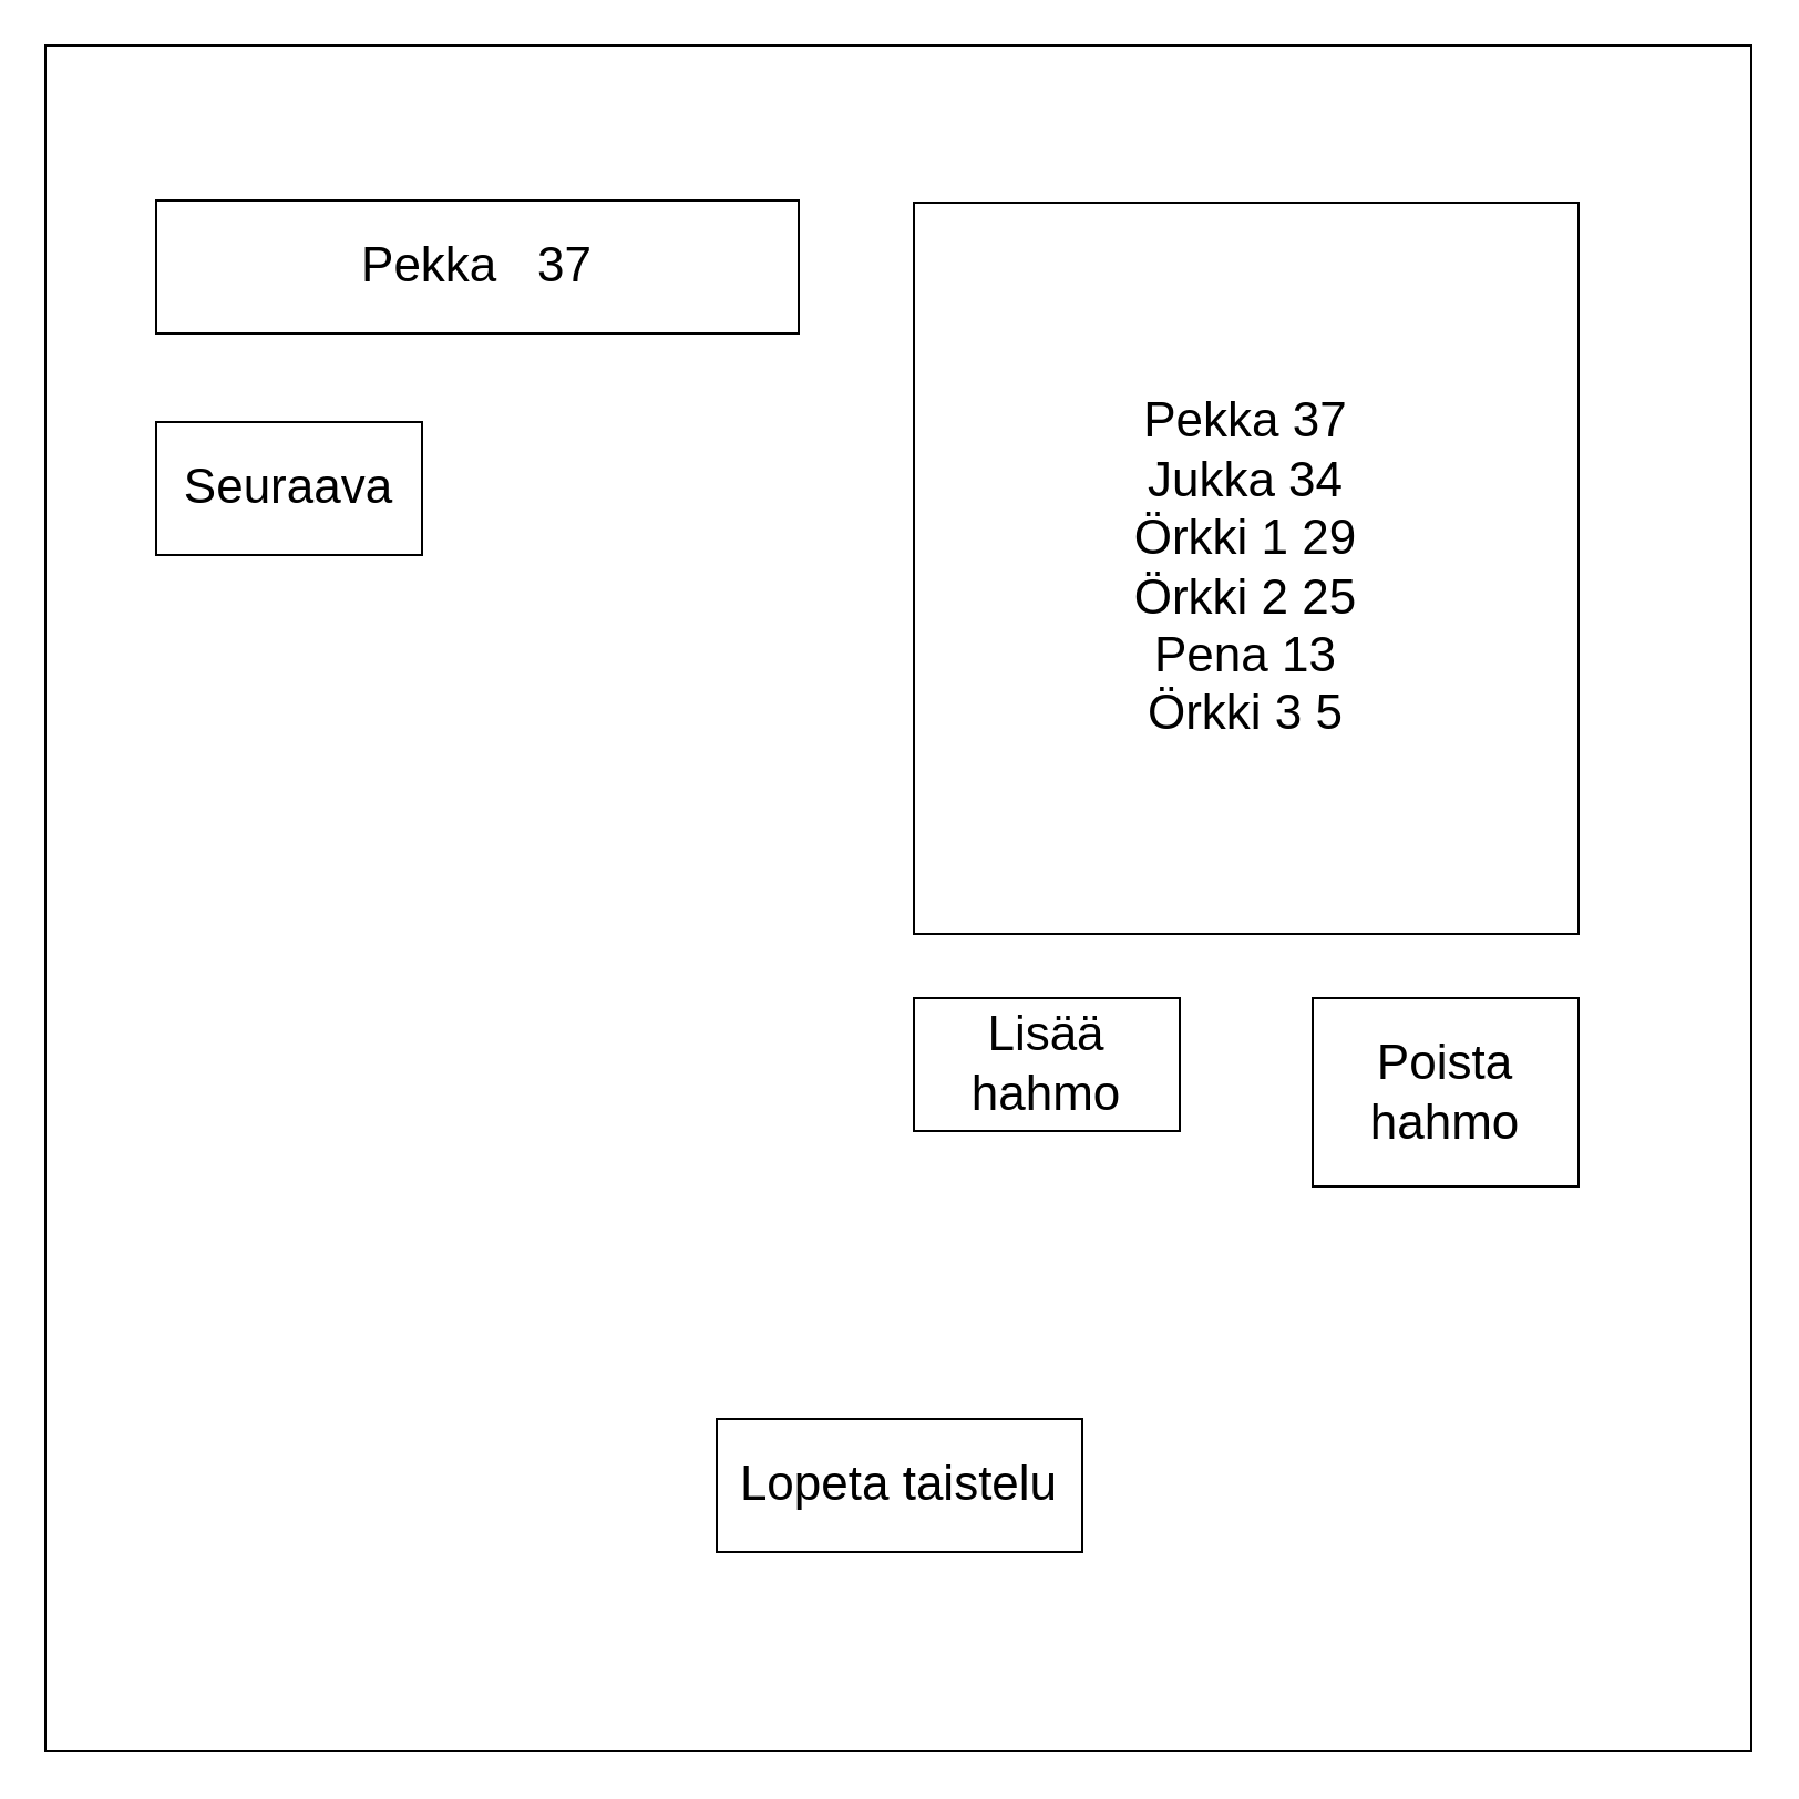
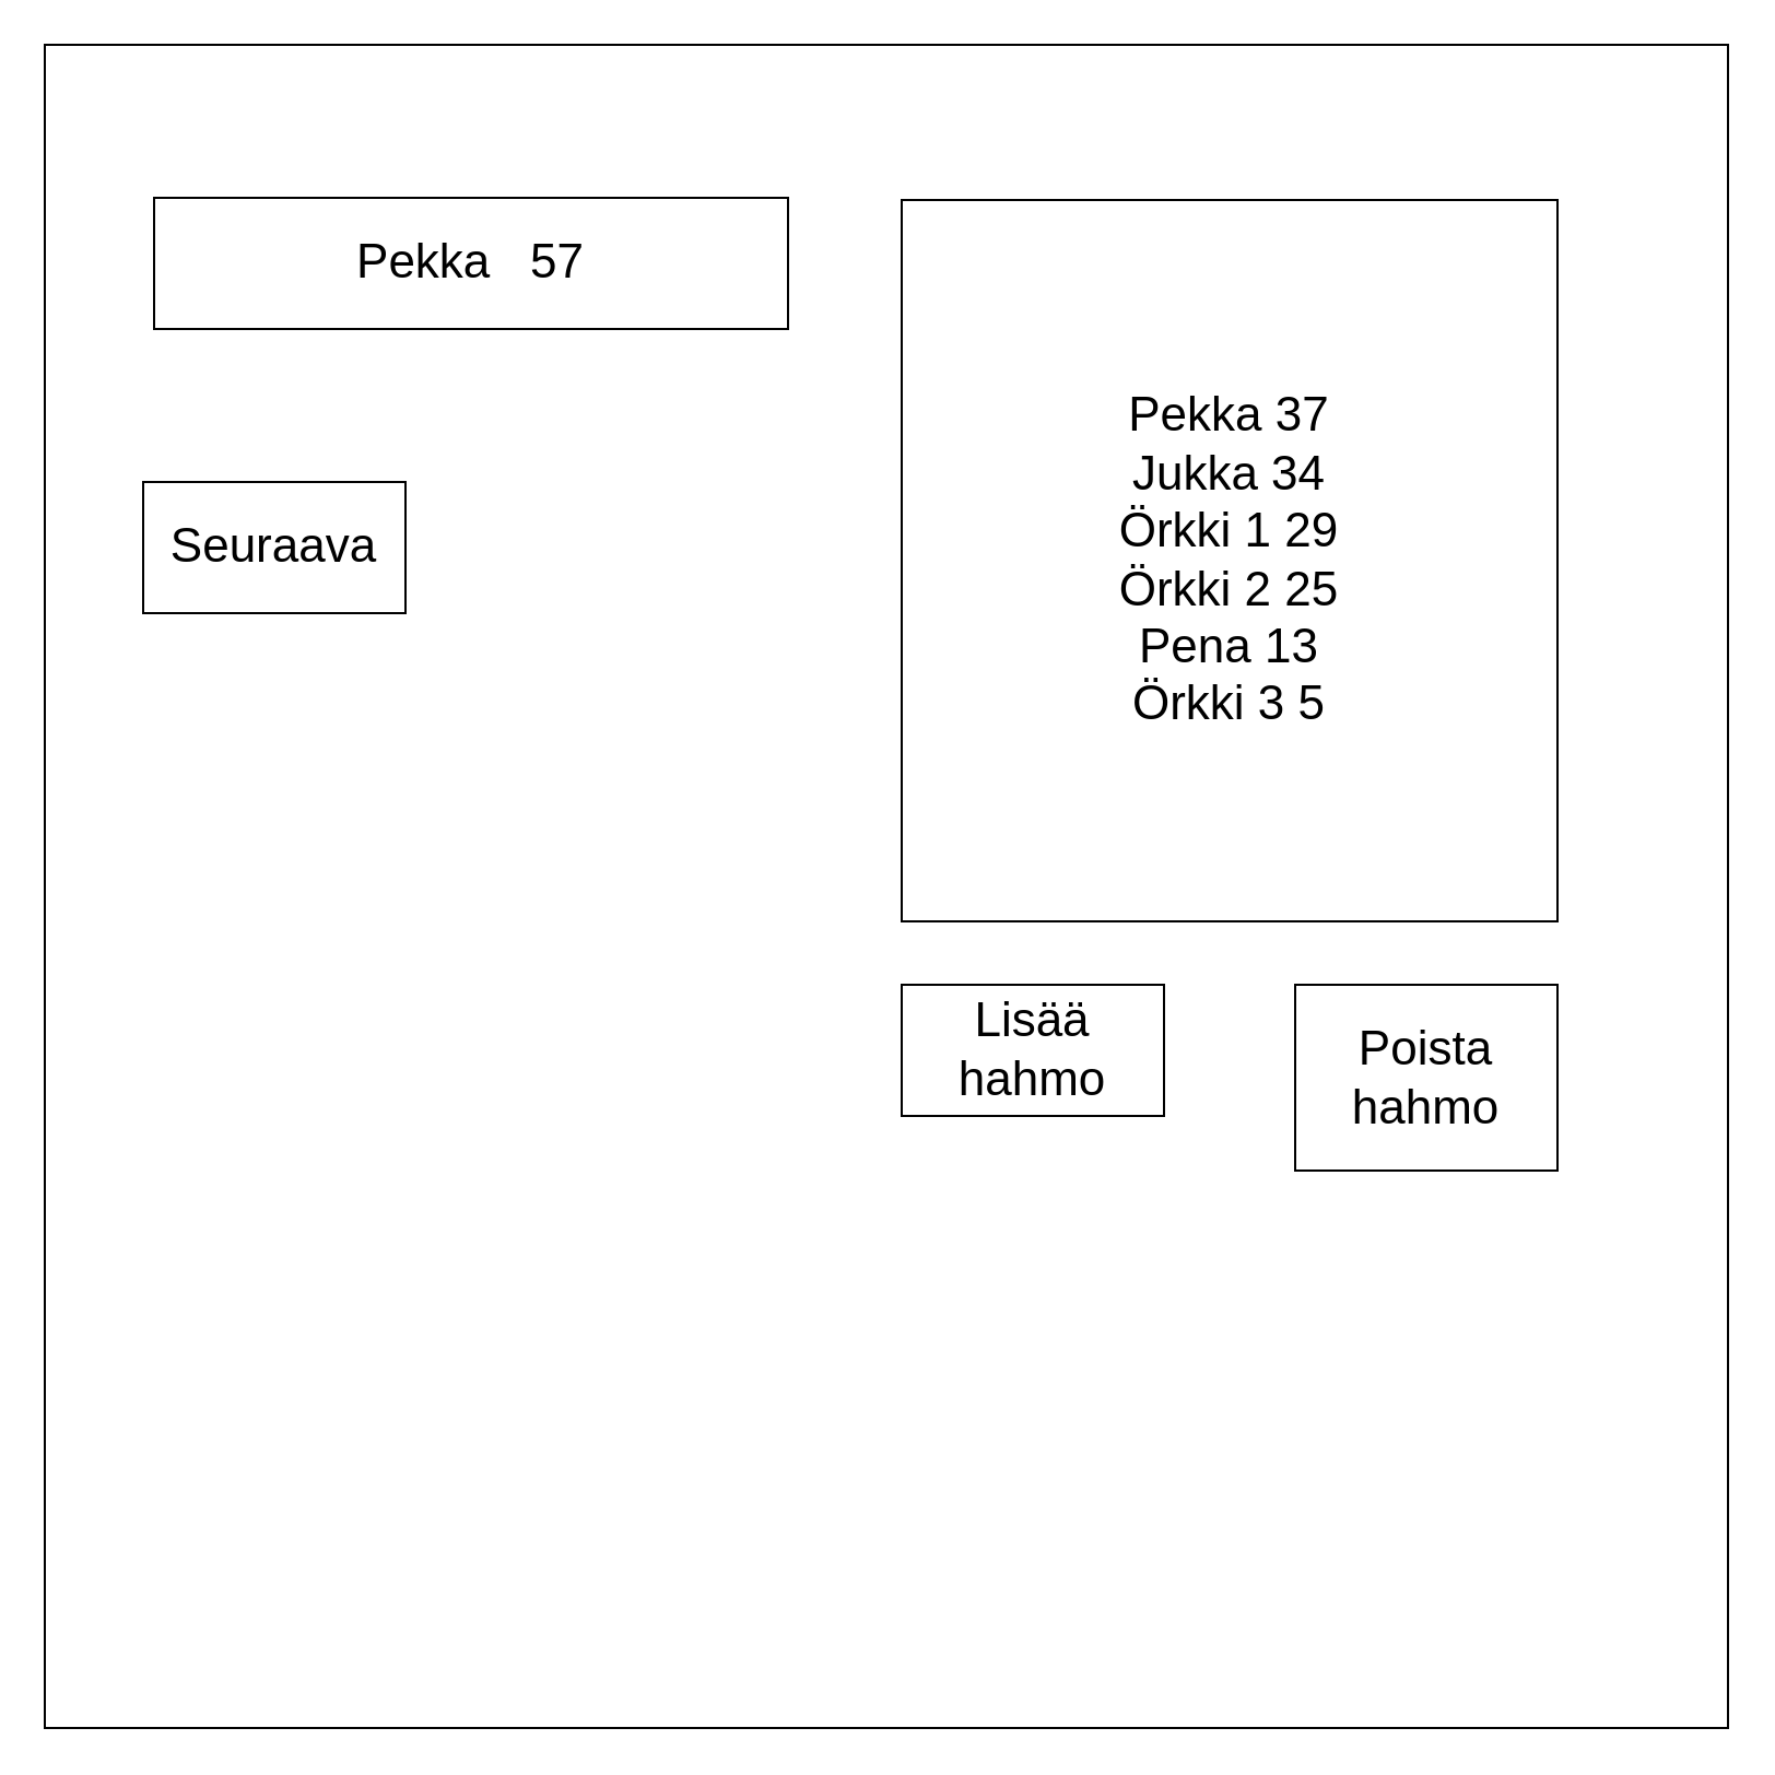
- <mxCell id="4" value="&lt;font style=&quot;font-size: 22px;&quot;&gt;Pekka&amp;nbsp; &amp;nbsp;37&lt;/font&gt;" style="rounded=0;whiteSpace=wrap;html=1;" vertex="1" parent="1"><mxGeometry x="70" y="90" width="290" height="60" as="geometry" /></mxCell>
+ <mxCell id="4" value="&lt;font style=&quot;font-size: 22px;&quot;&gt;Pekka&amp;nbsp; &amp;nbsp;57&lt;/font&gt;" style="rounded=0;whiteSpace=wrap;html=1;" vertex="1" parent="1"><mxGeometry x="70" y="90" width="290" height="60" as="geometry" /></mxCell>
- <mxCell id="5" value="Seuraava" style="rounded=0;whiteSpace=wrap;html=1;fontSize=22;" vertex="1" parent="1"><mxGeometry x="70" y="190" width="120" height="60" as="geometry" /></mxCell>
+ <mxCell id="5" value="Seuraava" style="rounded=0;whiteSpace=wrap;html=1;fontSize=22;" vertex="1" parent="1"><mxGeometry x="65" y="220" width="120" height="60" as="geometry" /></mxCell>
- <mxCell id="8" value="Lopeta taistelu" style="rounded=0;whiteSpace=wrap;html=1;fontSize=22;" vertex="1" parent="1"><mxGeometry x="323" y="640" width="165" height="60" as="geometry" /></mxCell>
